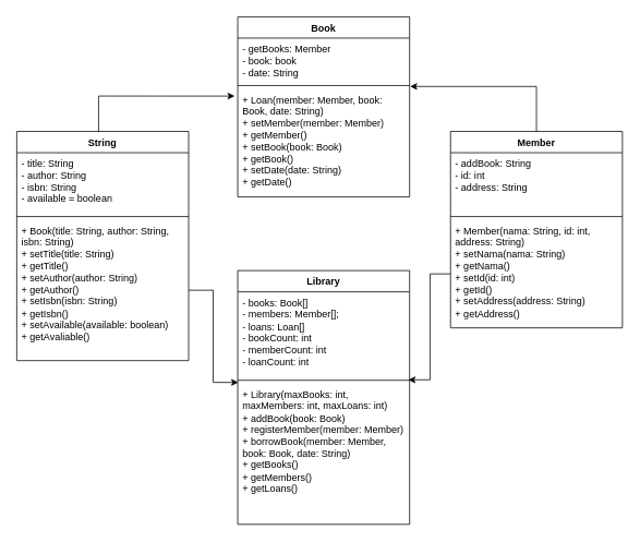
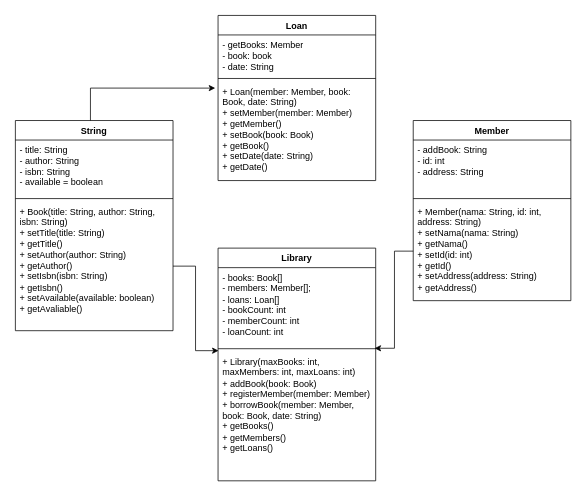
- <mxCell id="6" value="Book" style="swimlane;fontStyle=1;align=center;verticalAlign=top;childLayout=stackLayout;horizontal=1;startSize=26;horizontalStack=0;resizeParent=1;resizeParentMax=0;resizeLast=0;collapsible=1;marginBottom=0;whiteSpace=wrap;html=1;" parent="1" vertex="1"><mxGeometry x="290" y="20" width="210" height="220" as="geometry" /></mxCell>
+ <mxCell id="6" value="Loan" style="swimlane;fontStyle=1;align=center;verticalAlign=top;childLayout=stackLayout;horizontal=1;startSize=26;horizontalStack=0;resizeParent=1;resizeParentMax=0;resizeLast=0;collapsible=1;marginBottom=0;whiteSpace=wrap;html=1;" parent="1" vertex="1"><mxGeometry x="290" y="20" width="210" height="220" as="geometry" /></mxCell>
- <mxCell id="19" style="edgeStyle=orthogonalEdgeStyle;rounded=0;orthogonalLoop=1;jettySize=auto;html=1;entryX=1.003;entryY=1.094;entryDx=0;entryDy=0;entryPerimeter=0;" parent="1" source="10" target="7" edge="1"><mxGeometry relative="1" as="geometry" /></mxCell>
